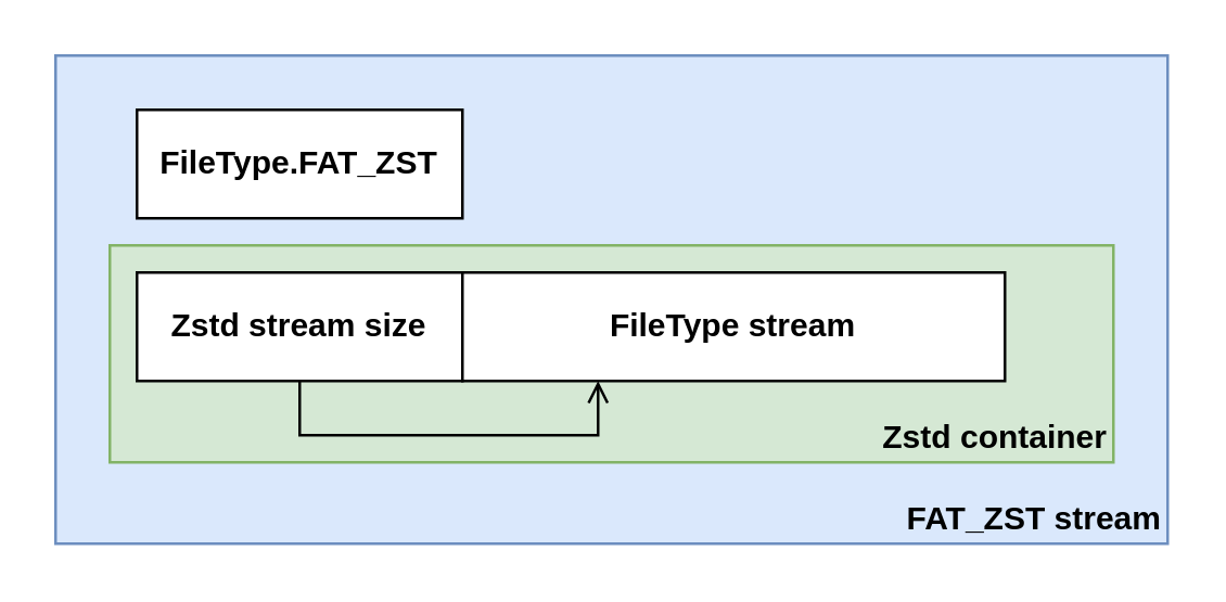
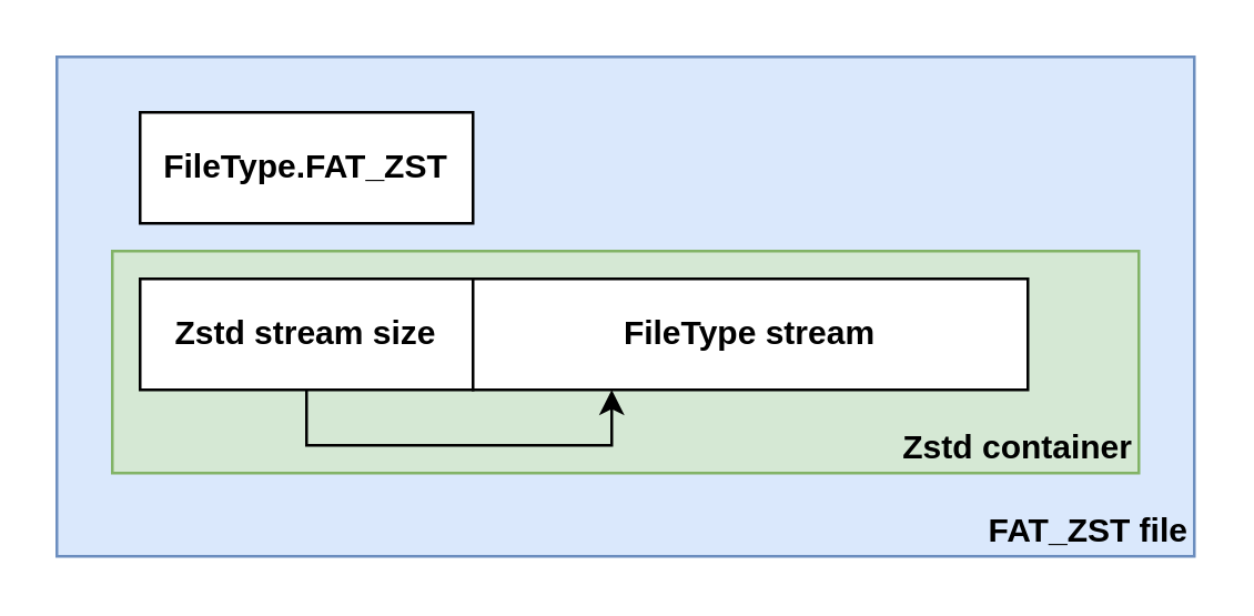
- <mxCell id="7" value="" style="endArrow=open;html=1;rounded=0;entryX=0.25;entryY=1;entryDx=0;entryDy=0;exitX=0.5;exitY=1;exitDx=0;exitDy=0;" edge="1" parent="1" source="5" target="6"><mxGeometry width="50" height="50" relative="1" as="geometry"><mxPoint x="100" y="200" as="sourcePoint" /><mxPoint x="230" y="200" as="targetPoint" /><Array as="points"><mxPoint x="110" y="160" /><mxPoint x="220" y="160" /></Array></mxGeometry></mxCell>
+ <mxCell id="7" value="" style="endArrow=classic;html=1;rounded=0;entryX=0.25;entryY=1;entryDx=0;entryDy=0;exitX=0.5;exitY=1;exitDx=0;exitDy=0;" edge="1" parent="1" source="5" target="6"><mxGeometry width="50" height="50" relative="1" as="geometry"><mxPoint x="100" y="200" as="sourcePoint" /><mxPoint x="230" y="200" as="targetPoint" /><Array as="points"><mxPoint x="110" y="160" /><mxPoint x="220" y="160" /></Array></mxGeometry></mxCell>
- <mxCell id="2" value="FAT_ZST stream" style="rounded=0;whiteSpace=wrap;html=1;fillColor=#dae8fc;strokeColor=#6c8ebf;fontStyle=1;verticalAlign=bottom;align=right;" vertex="1" parent="1"><mxGeometry x="20" y="20" width="410" height="180" as="geometry" /></mxCell>
+ <mxCell id="2" value="FAT_ZST file" style="rounded=0;whiteSpace=wrap;html=1;fillColor=#dae8fc;strokeColor=#6c8ebf;fontStyle=1;verticalAlign=bottom;align=right;" vertex="1" parent="1"><mxGeometry x="20" y="20" width="410" height="180" as="geometry" /></mxCell>
